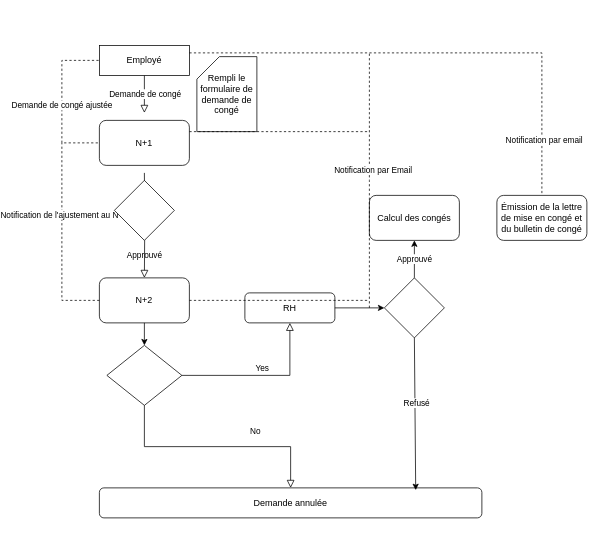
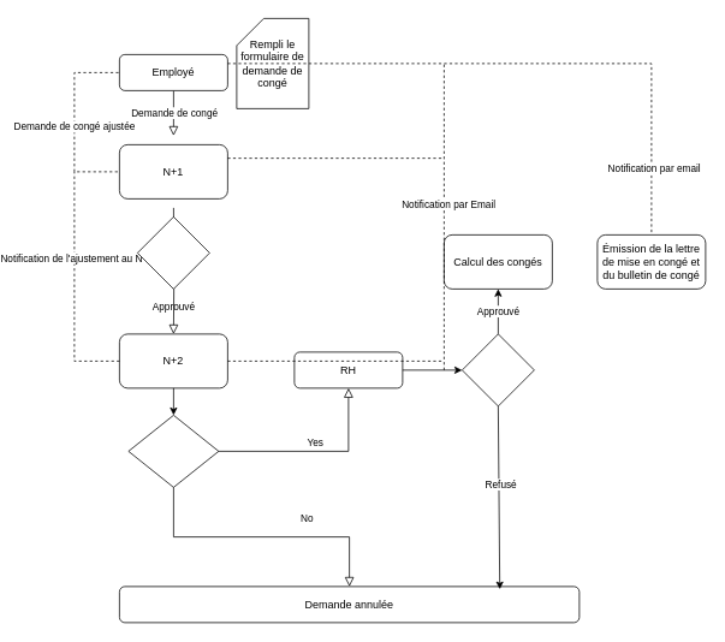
- <mxCell id="5" value="Employé" style="whiteSpace=wrap;html=1;fontSize=12;glass=0;strokeWidth=1;shadow=0;rounded=0;" parent="2" vertex="1"><mxGeometry x="50" y="40" width="120" height="40" as="geometry" /></mxCell>
+ <mxCell id="5" value="Employé" style="rounded=1;whiteSpace=wrap;html=1;fontSize=12;glass=0;strokeWidth=1;shadow=0;" parent="2" vertex="1"><mxGeometry x="50" y="40" width="120" height="40" as="geometry" /></mxCell>
- <mxCell id="12" value="Rempli le formulaire de demande de congé" style="shape=card;whiteSpace=wrap;html=1;" vertex="1" parent="2"><mxGeometry x="180" y="55" width="80" height="100" as="geometry" /></mxCell>
+ <mxCell id="12" value="Rempli le formulaire de demande de congé" style="shape=card;whiteSpace=wrap;html=1;" vertex="1" parent="2"><mxGeometry x="180" width="80" height="100" as="geometry" /></mxCell>
